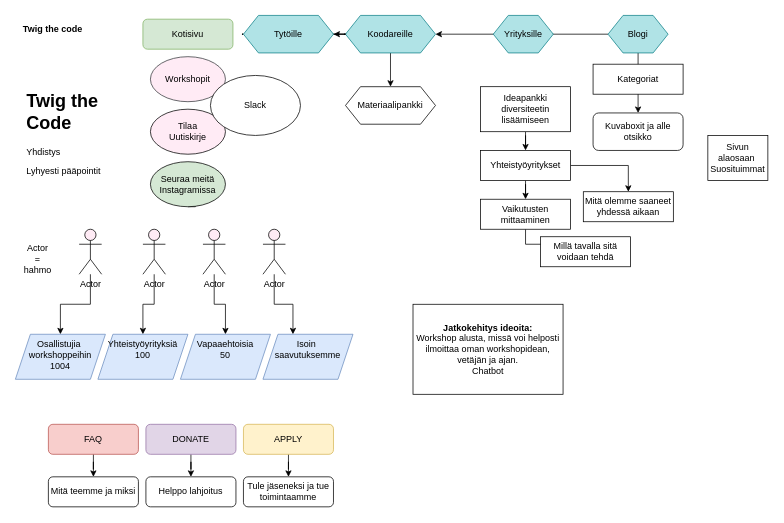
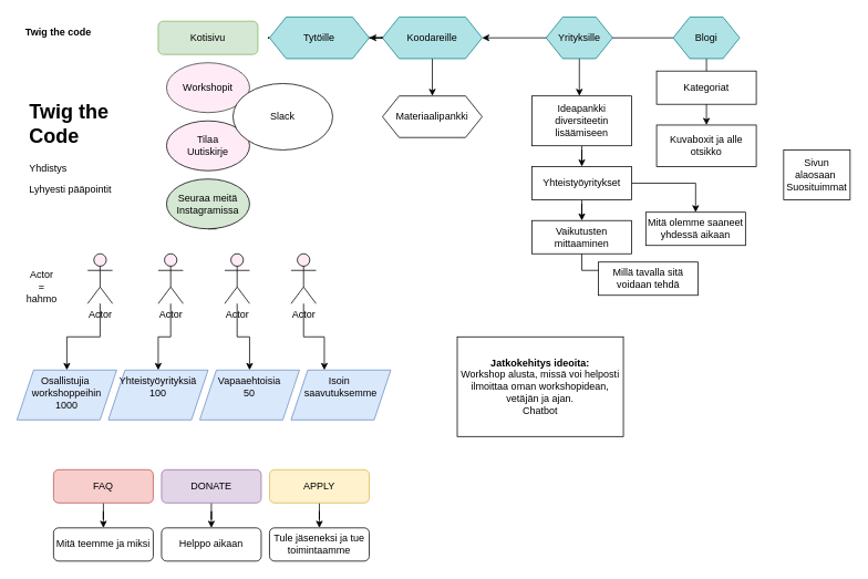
+ <mxCell id="15" value="" style="edgeStyle=orthogonalEdgeStyle;rounded=0;orthogonalLoop=1;jettySize=auto;html=1;" parent="1" source="16" target="25" edge="1"><mxGeometry relative="1" as="geometry"><Array as="points"><mxPoint x="697" y="123" /><mxPoint x="700" y="123" /></Array></mxGeometry></mxCell>
- <mxCell id="21" value="Kuvaboxit ja alle otsikko" style="whiteSpace=wrap;html=1;rounded=1;" parent="1" vertex="1"><mxGeometry x="790" y="150" width="120" height="50" as="geometry" /></mxCell>
+ <mxCell id="21" value="Kuvaboxit ja alle otsikko" style="whiteSpace=wrap;html=1;" parent="1" vertex="1"><mxGeometry x="790" y="150" width="120" height="50" as="geometry" /></mxCell>
- <mxCell id="45" value="Osallistujia&amp;nbsp;&lt;br&gt;workshoppeihin&lt;br&gt;1004" style="shape=parallelogram;perimeter=parallelogramPerimeter;whiteSpace=wrap;html=1;fixedSize=1;verticalAlign=top;fillColor=#dae8fc;strokeColor=#6c8ebf;" parent="1" vertex="1"><mxGeometry x="20" y="445" width="120" height="60" as="geometry" /></mxCell>
+ <mxCell id="45" value="Osallistujia&amp;nbsp;&lt;br&gt;workshoppeihin&lt;br&gt;1000" style="shape=parallelogram;perimeter=parallelogramPerimeter;whiteSpace=wrap;html=1;fixedSize=1;verticalAlign=top;fillColor=#dae8fc;strokeColor=#6c8ebf;" parent="1" vertex="1"><mxGeometry x="20" y="445" width="120" height="60" as="geometry" /></mxCell>
- <mxCell id="34" value="Helppo lahjoitus" style="rounded=1;whiteSpace=wrap;html=1;fontSize=12;glass=0;strokeWidth=1;shadow=0;" parent="1" vertex="1"><mxGeometry x="194" y="635" width="120" height="40" as="geometry" /></mxCell>
+ <mxCell id="34" value="Helppo aikaan" style="rounded=1;whiteSpace=wrap;html=1;fontSize=12;glass=0;strokeWidth=1;shadow=0;" parent="1" vertex="1"><mxGeometry x="194" y="635" width="120" height="40" as="geometry" /></mxCell>
